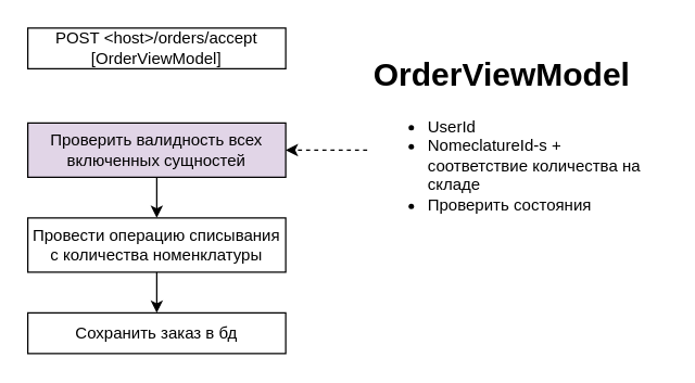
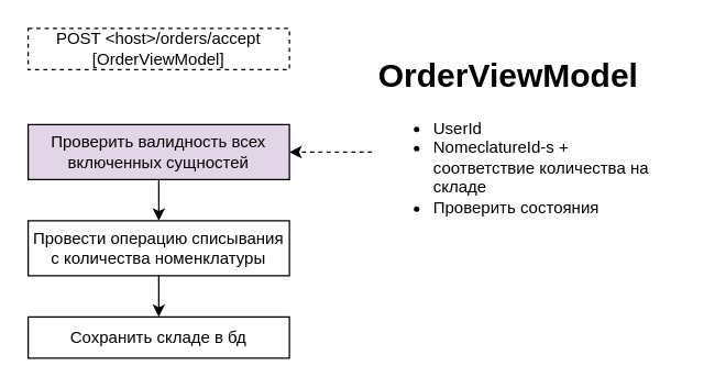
- <mxCell id="2" value="POST &amp;lt;host&amp;gt;/orders/accept&lt;br&gt;[OrderViewModel]" style="rounded=0;whiteSpace=wrap;html=1;" vertex="1" parent="1"><mxGeometry x="20" y="20" width="190" height="30" as="geometry" /></mxCell>
+ <mxCell id="2" value="POST &amp;lt;host&amp;gt;/orders/accept&lt;br&gt;[OrderViewModel]" style="rounded=0;whiteSpace=wrap;html=1;dashed=1;" vertex="1" parent="1"><mxGeometry x="20" y="20" width="190" height="30" as="geometry" /></mxCell>
- <mxCell id="9" value="Сохранить заказ в бд" style="rounded=0;whiteSpace=wrap;html=1;" vertex="1" parent="1"><mxGeometry x="20" y="230" width="190" height="30" as="geometry" /></mxCell>
+ <mxCell id="9" value="Сохранить складе в бд" style="rounded=0;whiteSpace=wrap;html=1;" vertex="1" parent="1"><mxGeometry x="20" y="230" width="190" height="30" as="geometry" /></mxCell>
